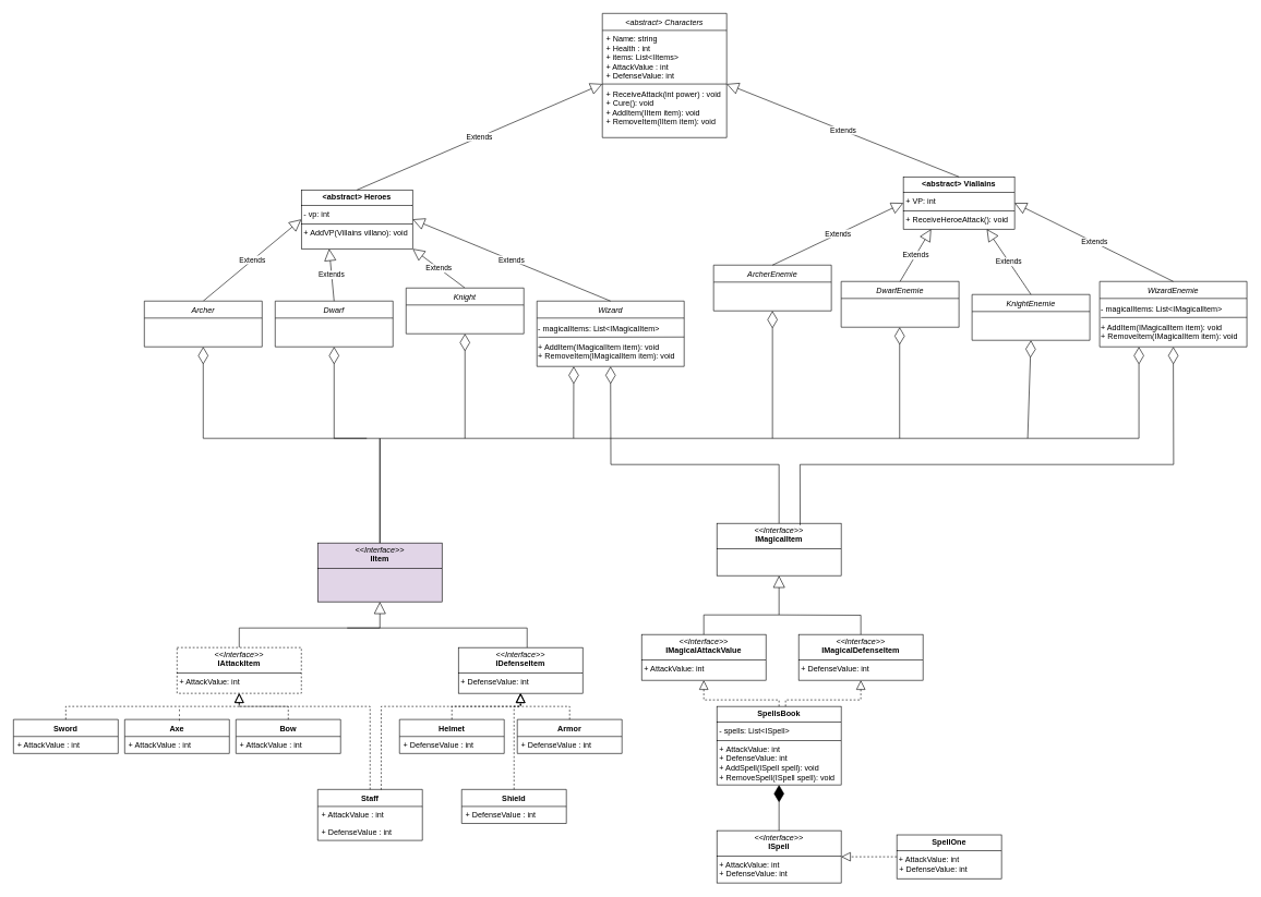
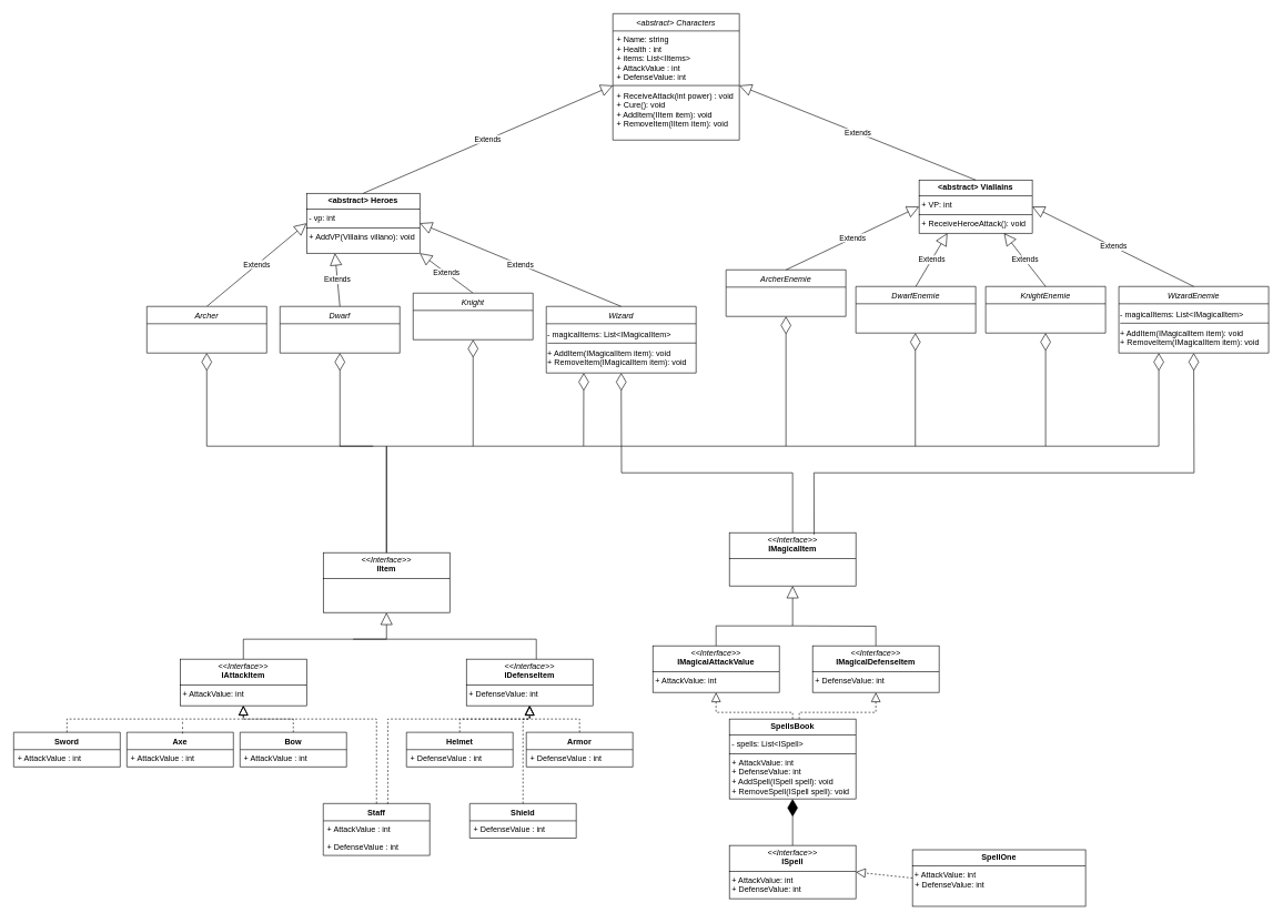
- <mxCell id="66" value="KnightEnemie" style="swimlane;fontStyle=2;align=center;verticalAlign=top;childLayout=stackLayout;horizontal=1;startSize=26;horizontalStack=0;resizeParent=1;resizeLast=0;collapsible=1;marginBottom=0;rounded=0;shadow=0;strokeWidth=1;" parent="1" vertex="1"><mxGeometry x="1485" y="450" width="180" height="70" as="geometry"><mxRectangle x="230" y="140" width="160" height="26" as="alternateBounds" /></mxGeometry></mxCell>
+ <mxCell id="66" value="KnightEnemie" style="swimlane;fontStyle=2;align=center;verticalAlign=top;childLayout=stackLayout;horizontal=1;startSize=26;horizontalStack=0;resizeParent=1;resizeLast=0;collapsible=1;marginBottom=0;rounded=0;shadow=0;strokeWidth=1;" parent="1" vertex="1"><mxGeometry x="1480" y="430" width="180" height="70" as="geometry"><mxRectangle x="230" y="140" width="160" height="26" as="alternateBounds" /></mxGeometry></mxCell>
- <mxCell id="16" value="&lt;p style=&quot;margin:0px;margin-top:4px;text-align:center;&quot;&gt;&lt;i&gt;&amp;lt;&amp;lt;Interface&amp;gt;&amp;gt;&lt;/i&gt;&lt;br&gt;&lt;b&gt;IItem&lt;/b&gt;&lt;/p&gt;&lt;hr size=&quot;1&quot; style=&quot;border-style:solid;&quot;&gt;&lt;p style=&quot;margin:0px;margin-left:4px;&quot;&gt;&lt;/p&gt;&lt;p style=&quot;margin:0px;margin-left:4px;&quot;&gt;&lt;br&gt;&lt;/p&gt;" style="verticalAlign=top;align=left;overflow=fill;html=1;whiteSpace=wrap;fillColor=#e1d5e7;" parent="1" vertex="1"><mxGeometry x="485" y="830" width="190" height="90" as="geometry" /></mxCell>
+ <mxCell id="16" value="&lt;p style=&quot;margin:0px;margin-top:4px;text-align:center;&quot;&gt;&lt;i&gt;&amp;lt;&amp;lt;Interface&amp;gt;&amp;gt;&lt;/i&gt;&lt;br&gt;&lt;b&gt;IItem&lt;/b&gt;&lt;/p&gt;&lt;hr size=&quot;1&quot; style=&quot;border-style:solid;&quot;&gt;&lt;p style=&quot;margin:0px;margin-left:4px;&quot;&gt;&lt;/p&gt;&lt;p style=&quot;margin:0px;margin-left:4px;&quot;&gt;&lt;br&gt;&lt;/p&gt;" style="verticalAlign=top;align=left;overflow=fill;html=1;whiteSpace=wrap;" parent="1" vertex="1"><mxGeometry x="485" y="830" width="190" height="90" as="geometry" /></mxCell>
- <mxCell id="40" value="&lt;p style=&quot;margin:0px;margin-top:4px;text-align:center;&quot;&gt;&lt;i&gt;&amp;lt;&amp;lt;Interface&amp;gt;&amp;gt;&lt;/i&gt;&lt;br&gt;&lt;b&gt;IAttackItem&lt;/b&gt;&lt;/p&gt;&lt;hr size=&quot;1&quot; style=&quot;border-style:solid;&quot;&gt;&lt;p style=&quot;margin:0px;margin-left:4px;&quot;&gt;&lt;/p&gt;&lt;p style=&quot;margin:0px;margin-left:4px;&quot;&gt;+ AttackValue: int&lt;/p&gt;" style="verticalAlign=top;align=left;overflow=fill;html=1;whiteSpace=wrap;dashed=1;" parent="1" vertex="1"><mxGeometry x="270" y="990" width="190" height="70" as="geometry" /></mxCell>
+ <mxCell id="40" value="&lt;p style=&quot;margin:0px;margin-top:4px;text-align:center;&quot;&gt;&lt;i&gt;&amp;lt;&amp;lt;Interface&amp;gt;&amp;gt;&lt;/i&gt;&lt;br&gt;&lt;b&gt;IAttackItem&lt;/b&gt;&lt;/p&gt;&lt;hr size=&quot;1&quot; style=&quot;border-style:solid;&quot;&gt;&lt;p style=&quot;margin:0px;margin-left:4px;&quot;&gt;&lt;/p&gt;&lt;p style=&quot;margin:0px;margin-left:4px;&quot;&gt;+ AttackValue: int&lt;/p&gt;" style="verticalAlign=top;align=left;overflow=fill;html=1;whiteSpace=wrap;" parent="1" vertex="1"><mxGeometry x="270" y="990" width="190" height="70" as="geometry" /></mxCell>
- <mxCell id="54" value="&lt;p style=&quot;margin:0px;margin-top:4px;text-align:center;&quot;&gt;&lt;b&gt;SpellOne&lt;/b&gt;&lt;/p&gt;&lt;hr size=&quot;1&quot; style=&quot;border-style:solid;&quot;&gt;&lt;p style=&quot;margin:0px;margin-left:4px;&quot;&gt;&lt;/p&gt;&amp;nbsp;+ AttackValue: int&lt;br&gt;&lt;p style=&quot;margin:0px;margin-left:4px;&quot;&gt;&lt;span style=&quot;background-color: initial;&quot;&gt;+ DefenseValue: int&lt;/span&gt;&lt;/p&gt;" style="verticalAlign=top;align=left;overflow=fill;html=1;whiteSpace=wrap;" parent="1" vertex="1"><mxGeometry x="1370" y="1276.5" width="160" height="67" as="geometry" /></mxCell>
+ <mxCell id="54" value="&lt;p style=&quot;margin:0px;margin-top:4px;text-align:center;&quot;&gt;&lt;b&gt;SpellOne&lt;/b&gt;&lt;/p&gt;&lt;hr size=&quot;1&quot; style=&quot;border-style:solid;&quot;&gt;&lt;p style=&quot;margin:0px;margin-left:4px;&quot;&gt;&lt;/p&gt;&amp;nbsp;+ AttackValue: int&lt;br&gt;&lt;p style=&quot;margin:0px;margin-left:4px;&quot;&gt;&lt;span style=&quot;background-color: initial;&quot;&gt;+ DefenseValue: int&lt;/span&gt;&lt;/p&gt;" style="verticalAlign=top;align=left;overflow=fill;html=1;whiteSpace=wrap;" parent="1" vertex="1"><mxGeometry x="1370" y="1276.5" width="260" height="85" as="geometry" /></mxCell>
